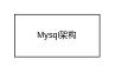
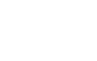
- <mxCell id="2" value="Mysql架构" style="rounded=0;whiteSpace=wrap;html=1;" vertex="1" parent="1"><mxGeometry x="20" y="20" width="120" height="60" as="geometry" /></mxCell>
